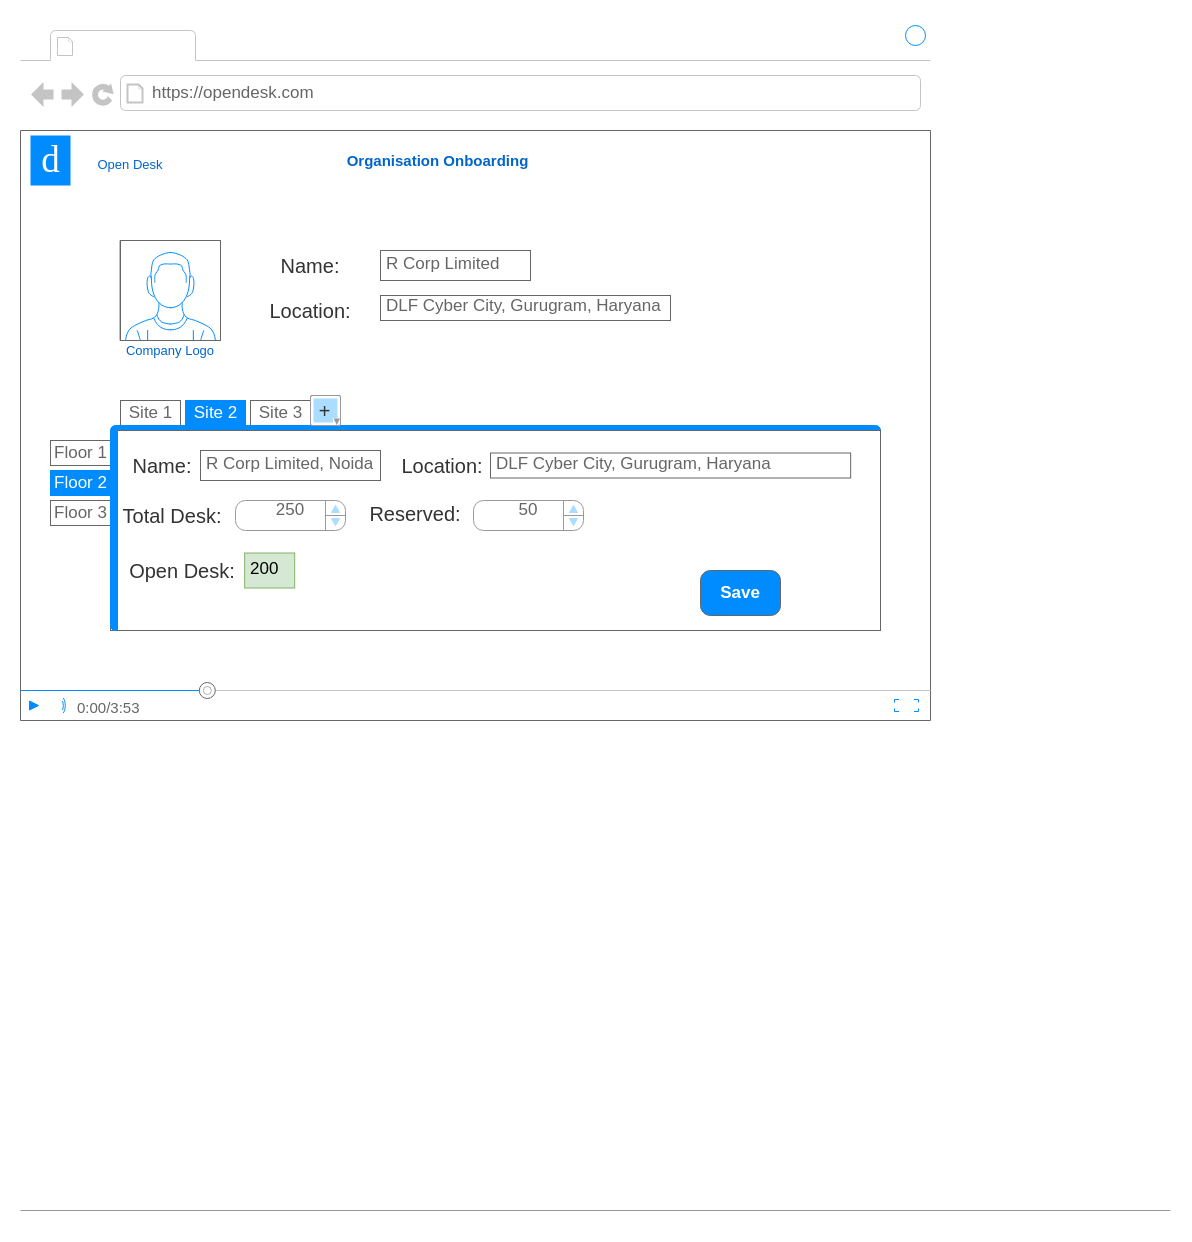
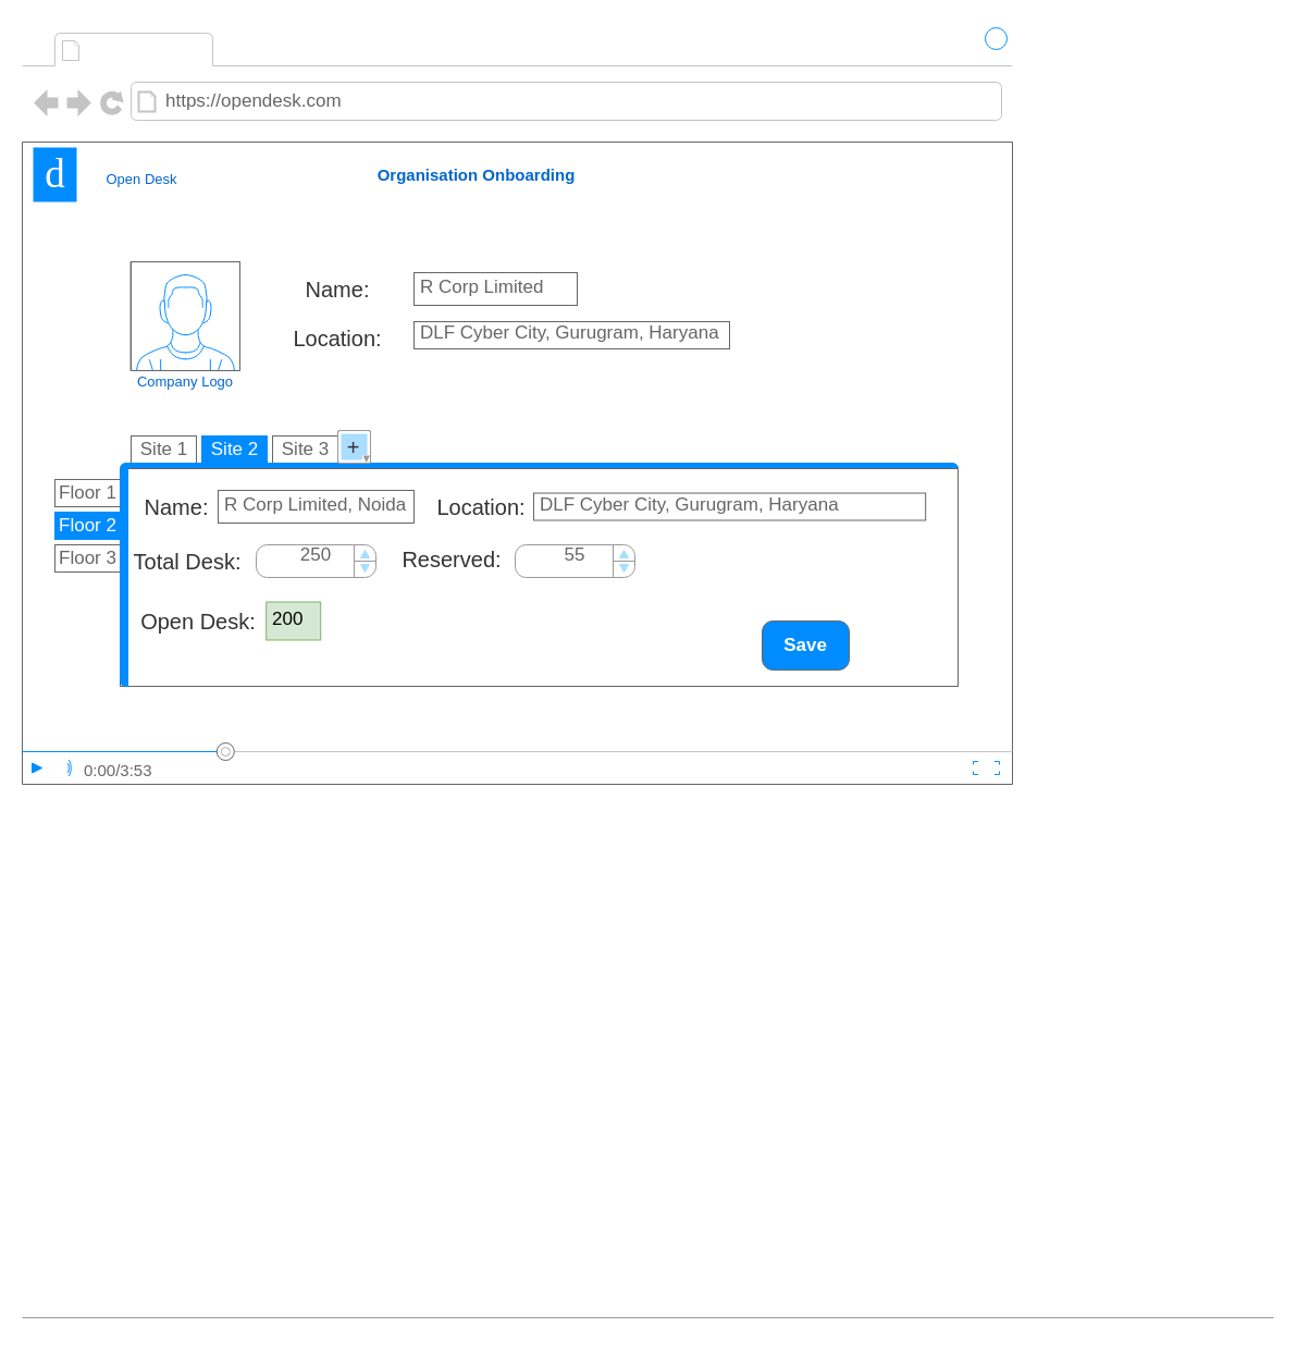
- <mxCell id="36" value="50" style="strokeWidth=1;shadow=0;dashed=0;align=center;html=1;shape=mxgraph.mockup.forms.spinner;strokeColor=#999999;spinLayout=right;spinStyle=normal;adjStyle=triangle;fillColor=#aaddff;fontSize=17;fontColor=#666666;mainText=;html=1;overflow=fill;" parent="1" vertex="1"><mxGeometry x="473" y="500" width="110" height="30" as="geometry" /></mxCell>
+ <mxCell id="36" value="55" style="strokeWidth=1;shadow=0;dashed=0;align=center;html=1;shape=mxgraph.mockup.forms.spinner;strokeColor=#999999;spinLayout=right;spinStyle=normal;adjStyle=triangle;fillColor=#aaddff;fontSize=17;fontColor=#666666;mainText=;html=1;overflow=fill;" parent="1" vertex="1"><mxGeometry x="473" y="500" width="110" height="30" as="geometry" /></mxCell>
